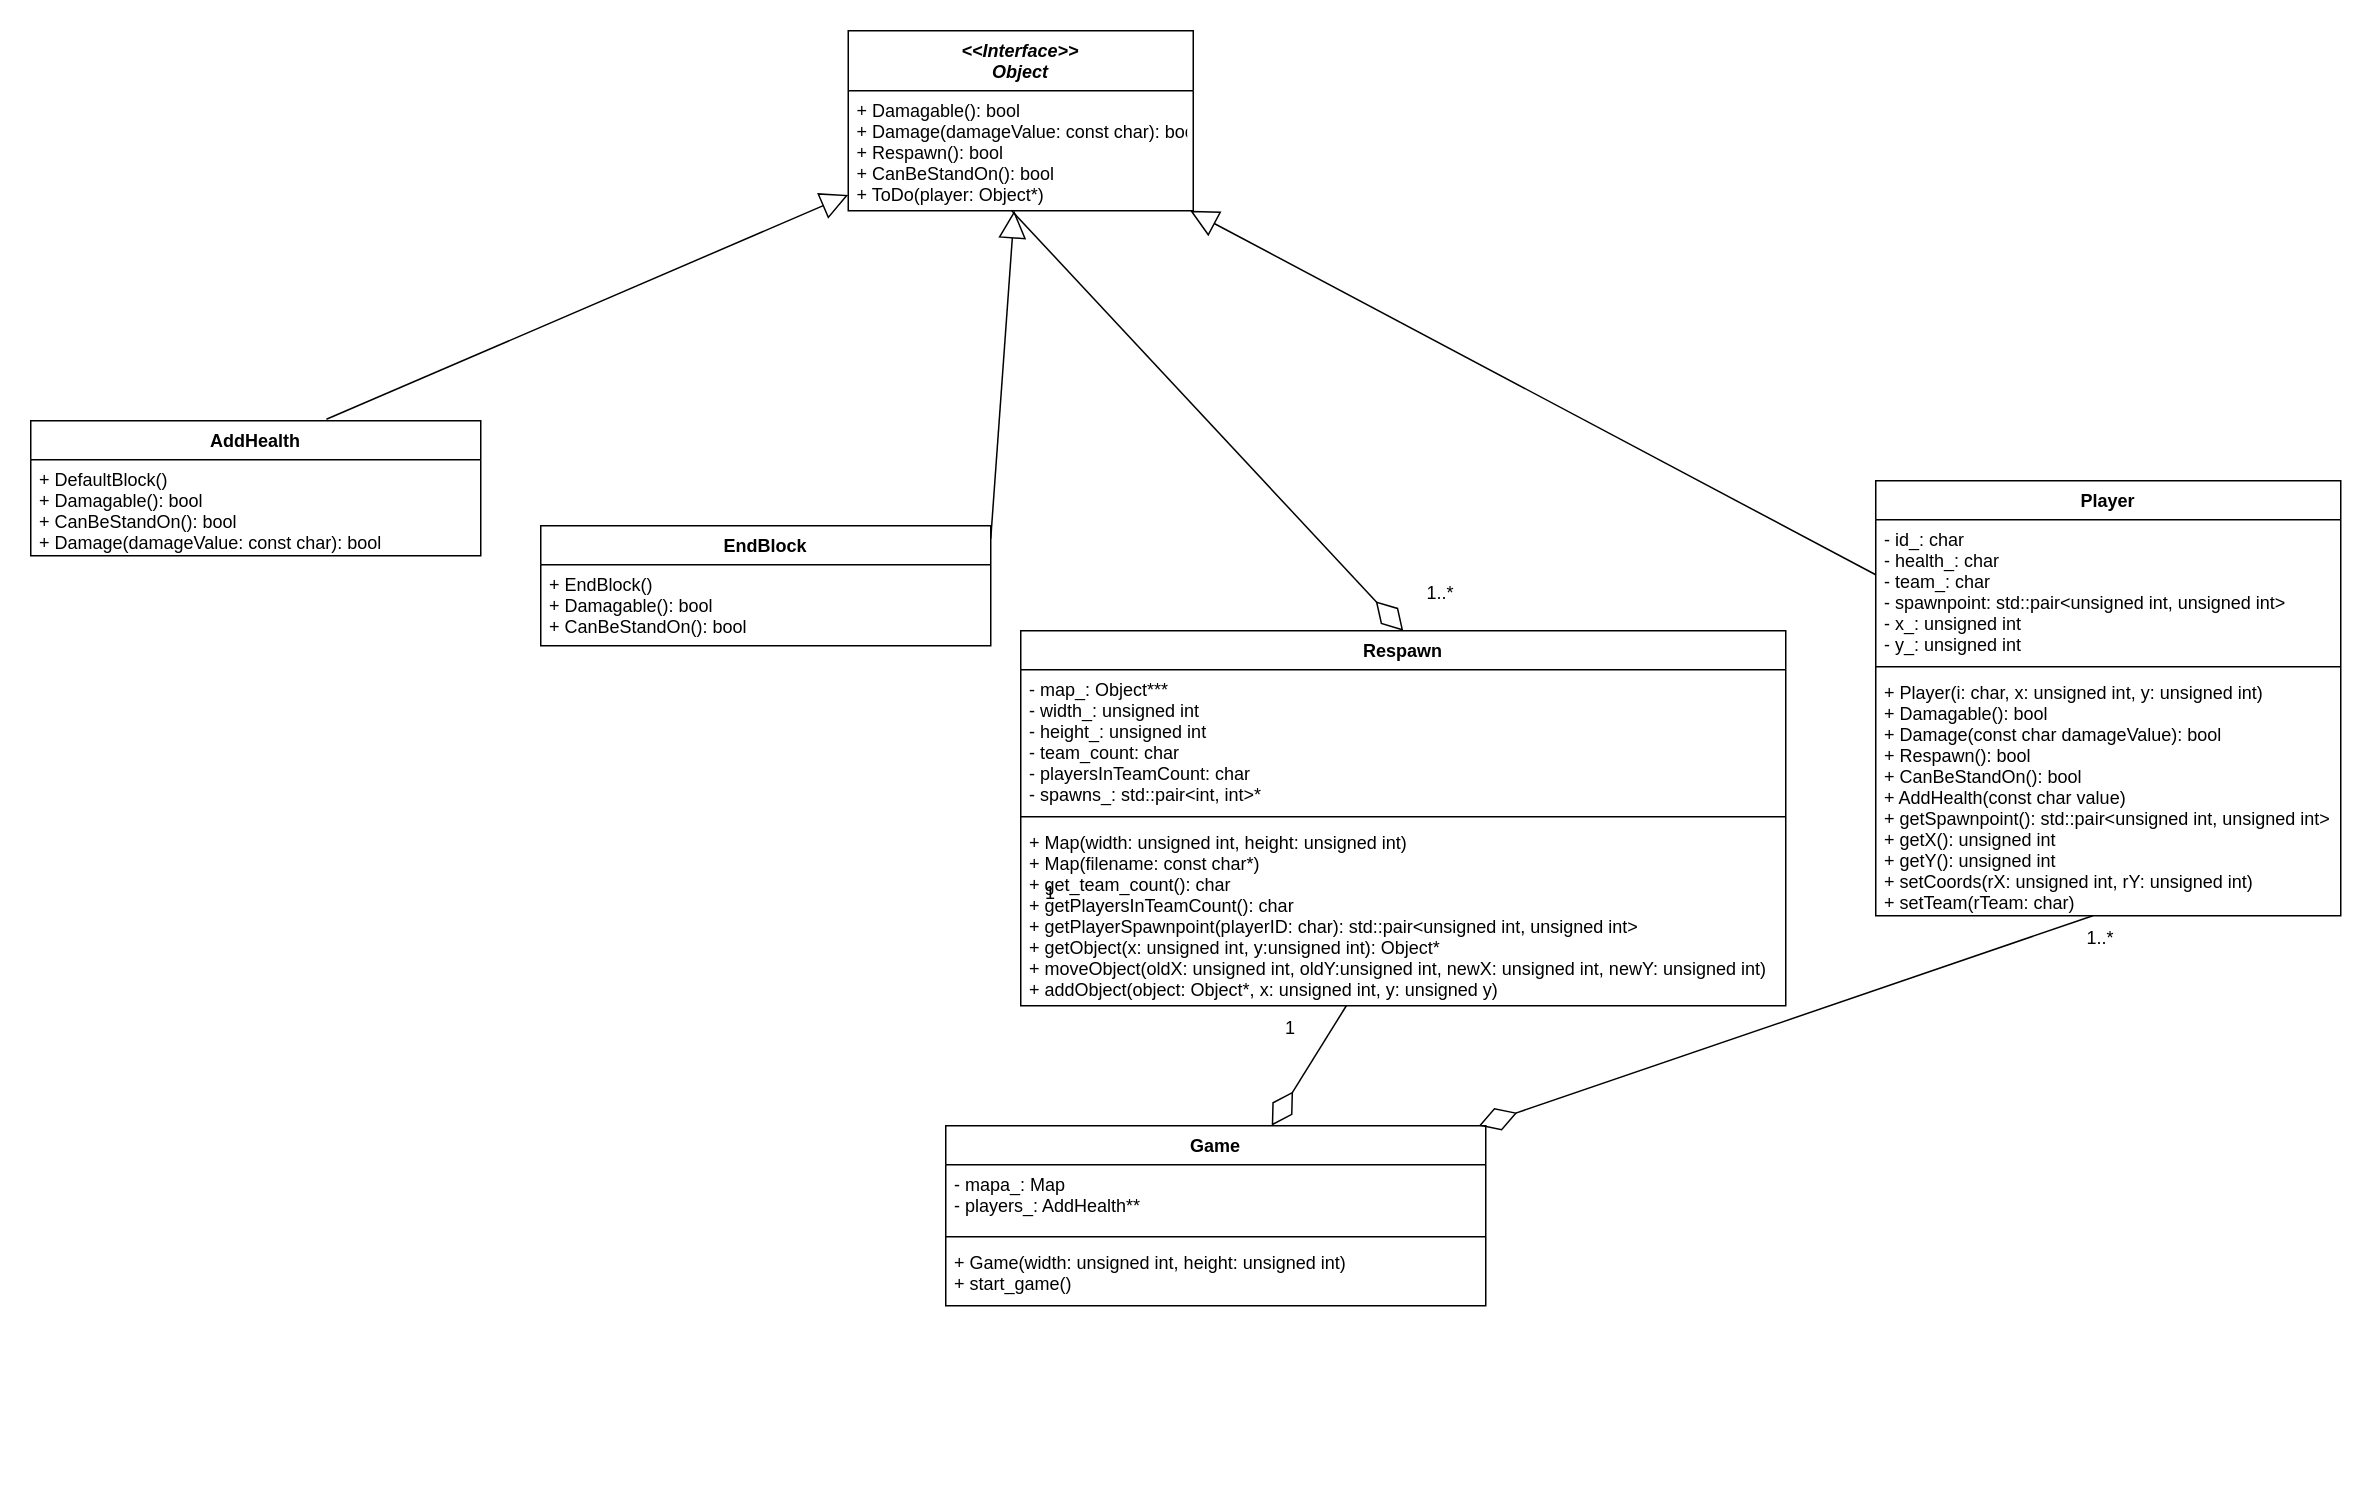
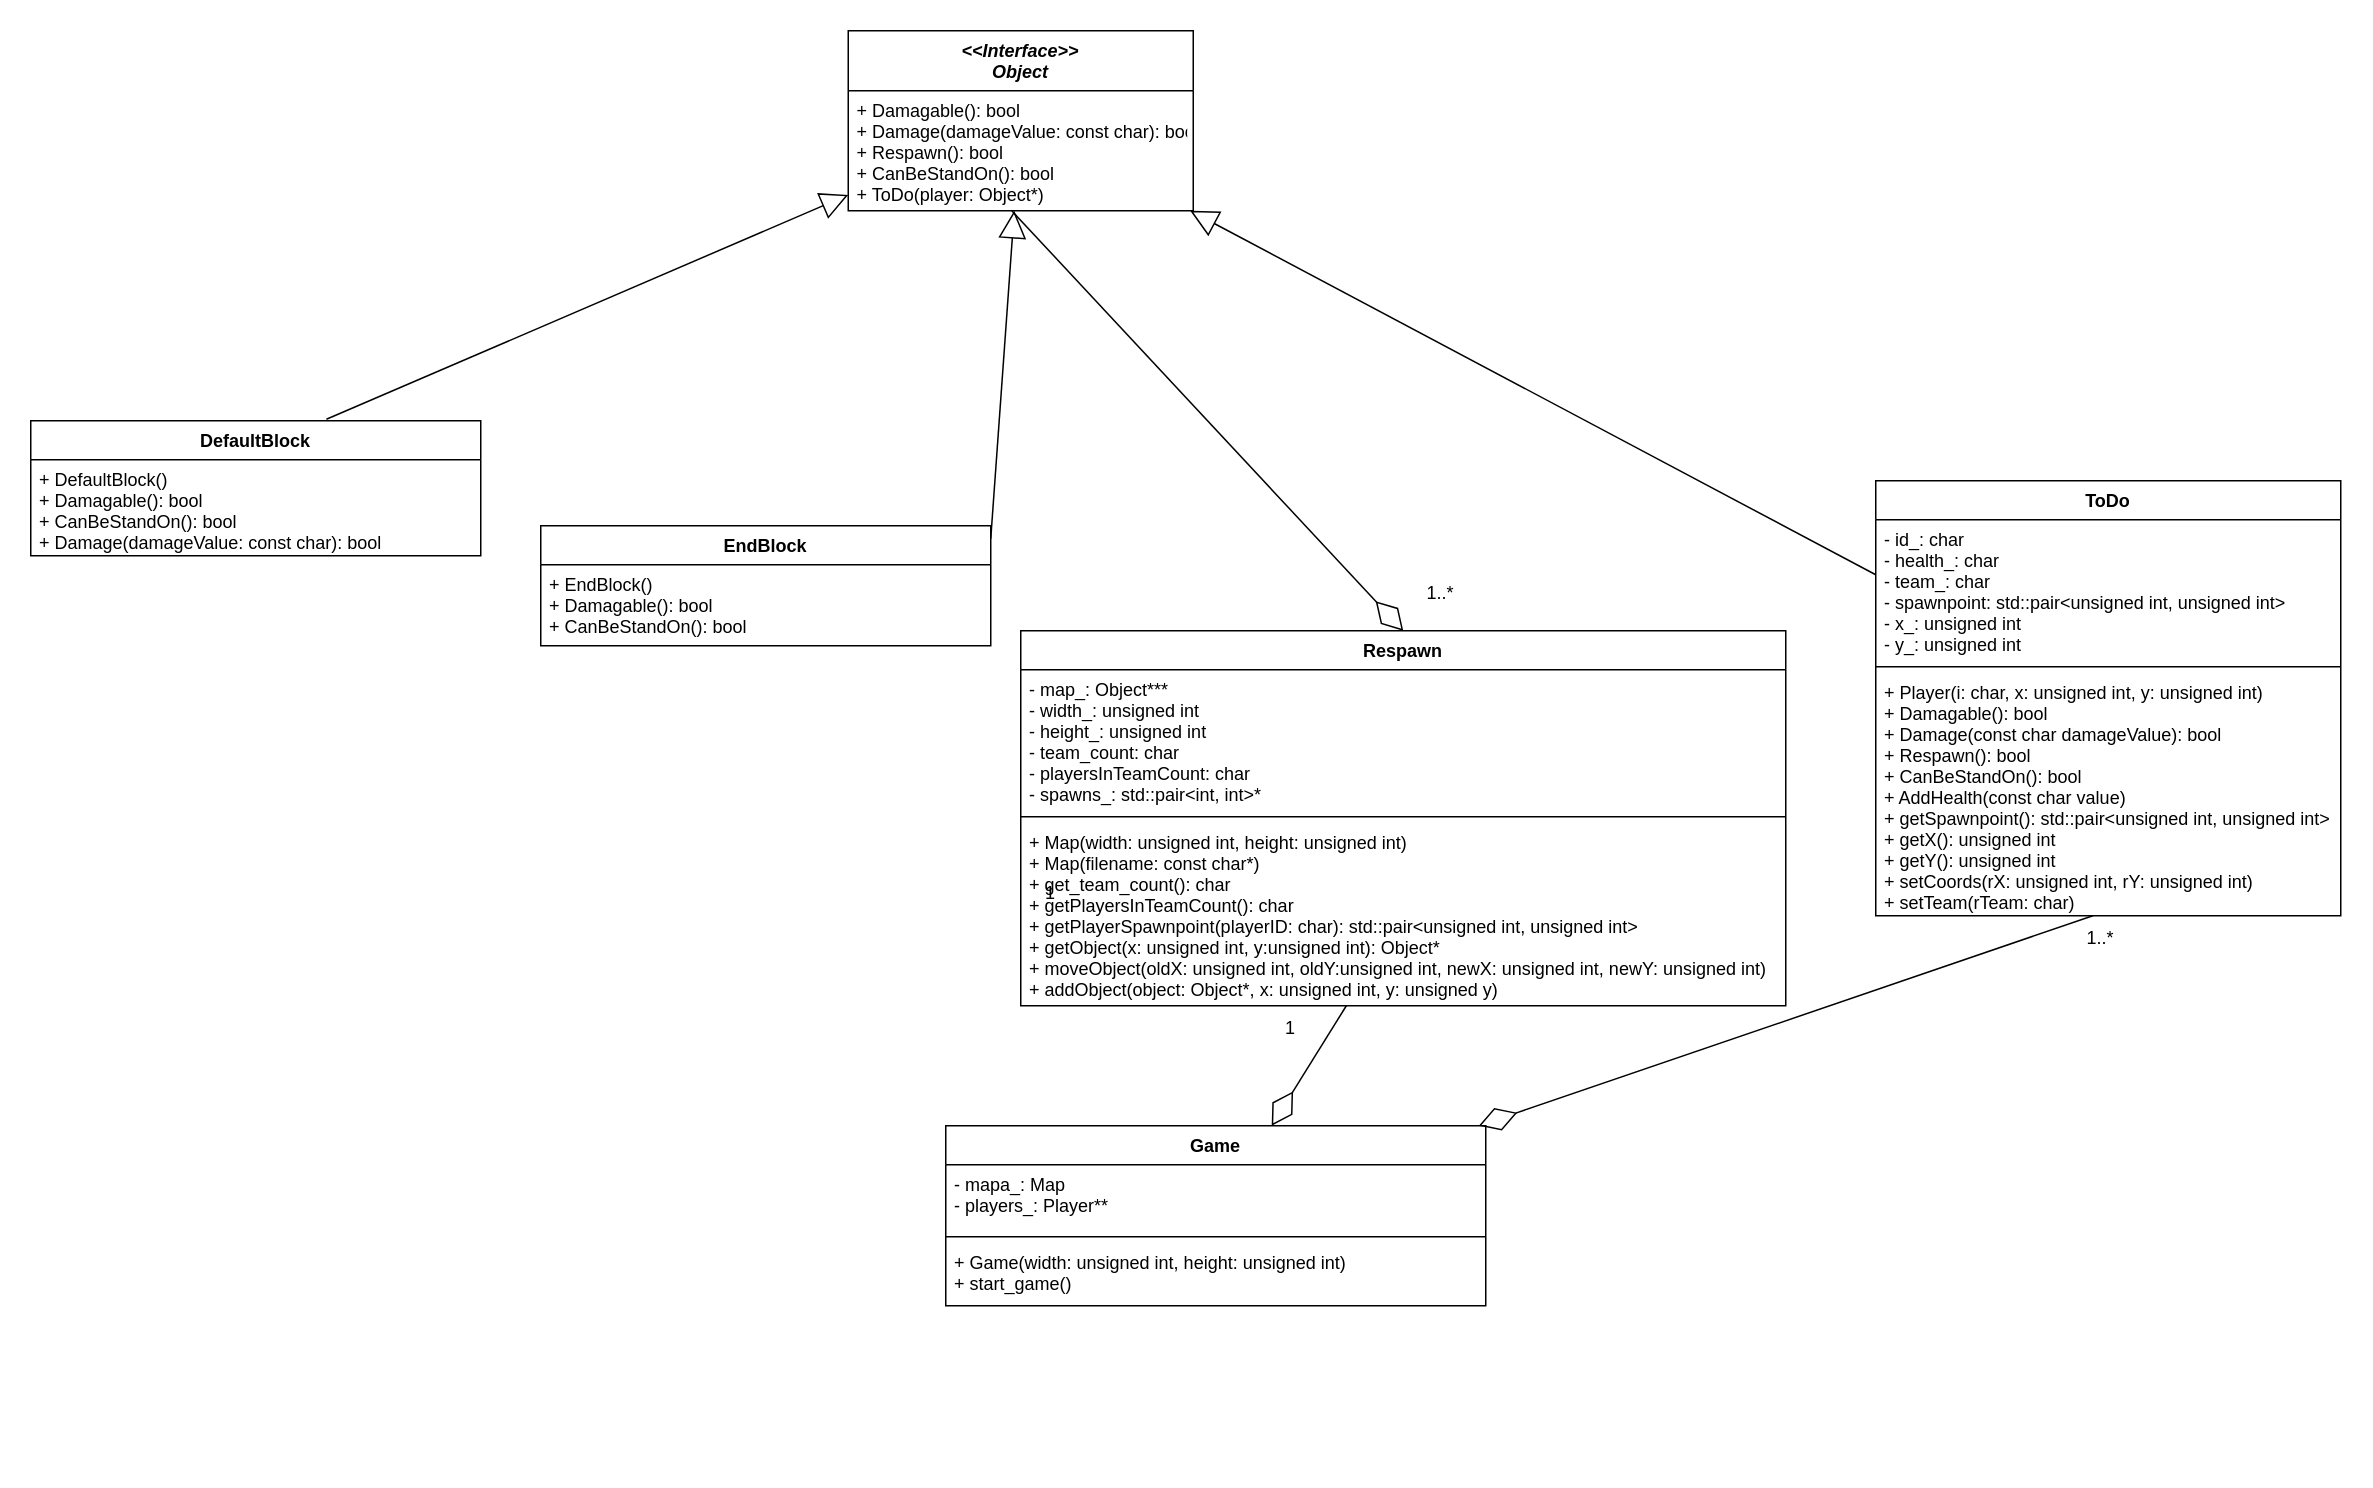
- <mxCell id="27" value="AddHealth" style="swimlane;fontStyle=1;align=center;verticalAlign=top;childLayout=stackLayout;horizontal=1;startSize=26;horizontalStack=0;resizeParent=1;resizeParentMax=0;resizeLast=0;collapsible=1;marginBottom=0;" vertex="1" parent="1"><mxGeometry x="20" y="280" width="300" height="90" as="geometry" /></mxCell>
+ <mxCell id="27" value="DefaultBlock" style="swimlane;fontStyle=1;align=center;verticalAlign=top;childLayout=stackLayout;horizontal=1;startSize=26;horizontalStack=0;resizeParent=1;resizeParentMax=0;resizeLast=0;collapsible=1;marginBottom=0;" vertex="1" parent="1"><mxGeometry x="20" y="280" width="300" height="90" as="geometry" /></mxCell>
- <mxCell id="7" value="Player" style="swimlane;fontStyle=1;align=center;verticalAlign=top;childLayout=stackLayout;horizontal=1;startSize=26;horizontalStack=0;resizeParent=1;resizeParentMax=0;resizeLast=0;collapsible=1;marginBottom=0;" parent="1" vertex="1"><mxGeometry x="1250" y="320" width="310" height="290" as="geometry" /></mxCell>
+ <mxCell id="7" value="ToDo" style="swimlane;fontStyle=1;align=center;verticalAlign=top;childLayout=stackLayout;horizontal=1;startSize=26;horizontalStack=0;resizeParent=1;resizeParentMax=0;resizeLast=0;collapsible=1;marginBottom=0;" parent="1" vertex="1"><mxGeometry x="1250" y="320" width="310" height="290" as="geometry" /></mxCell>
- <mxCell id="16" value="- mapa_: Map&#10;- players_: AddHealth**" style="text;strokeColor=none;fillColor=none;align=left;verticalAlign=top;spacingLeft=4;spacingRight=4;overflow=hidden;rotatable=0;points=[[0,0.5],[1,0.5]];portConstraint=eastwest;" parent="15" vertex="1"><mxGeometry y="26" width="360" height="44" as="geometry" /></mxCell>
+ <mxCell id="16" value="- mapa_: Map&#10;- players_: Player**" style="text;strokeColor=none;fillColor=none;align=left;verticalAlign=top;spacingLeft=4;spacingRight=4;overflow=hidden;rotatable=0;points=[[0,0.5],[1,0.5]];portConstraint=eastwest;" parent="15" vertex="1"><mxGeometry y="26" width="360" height="44" as="geometry" /></mxCell>
